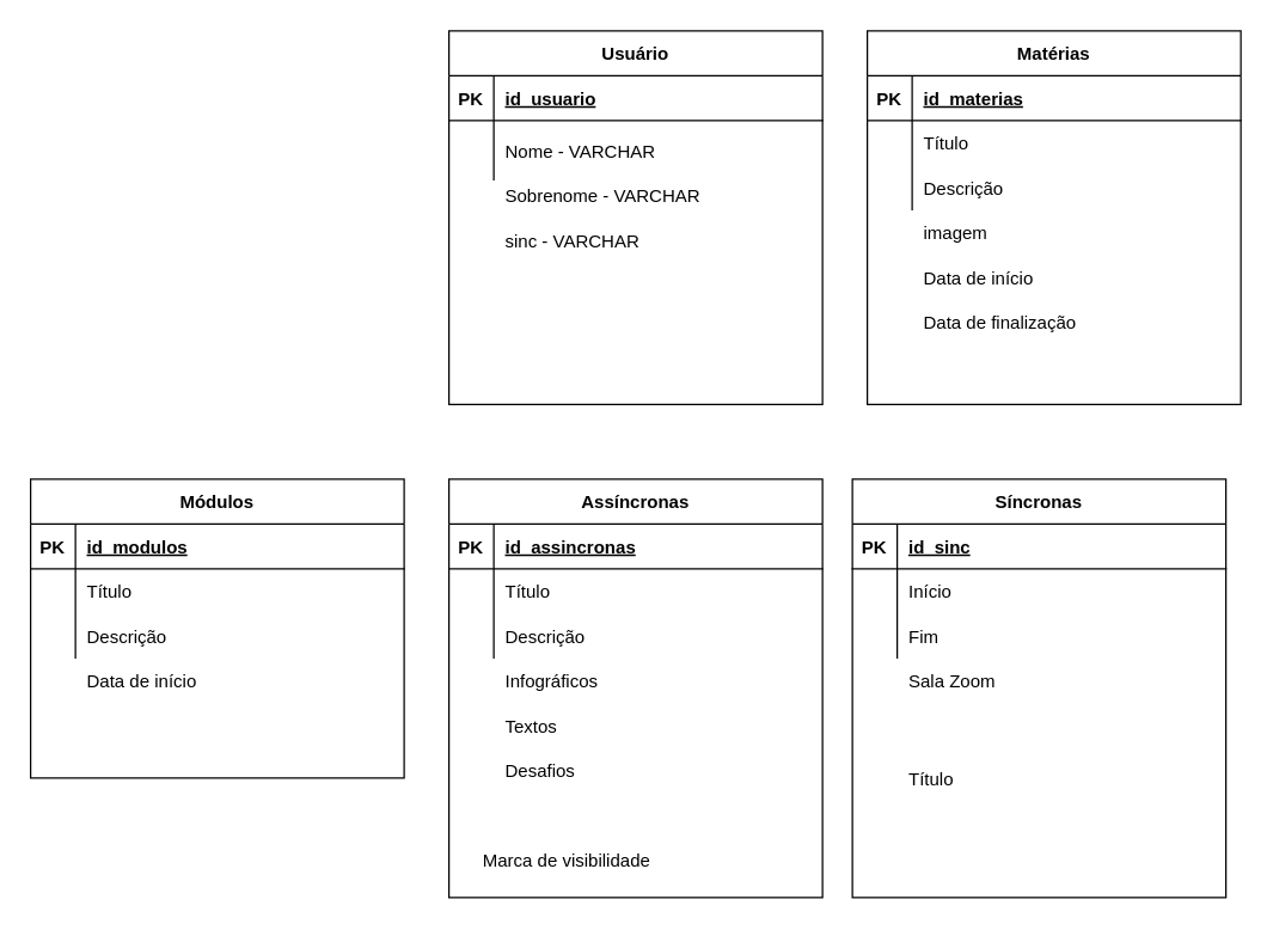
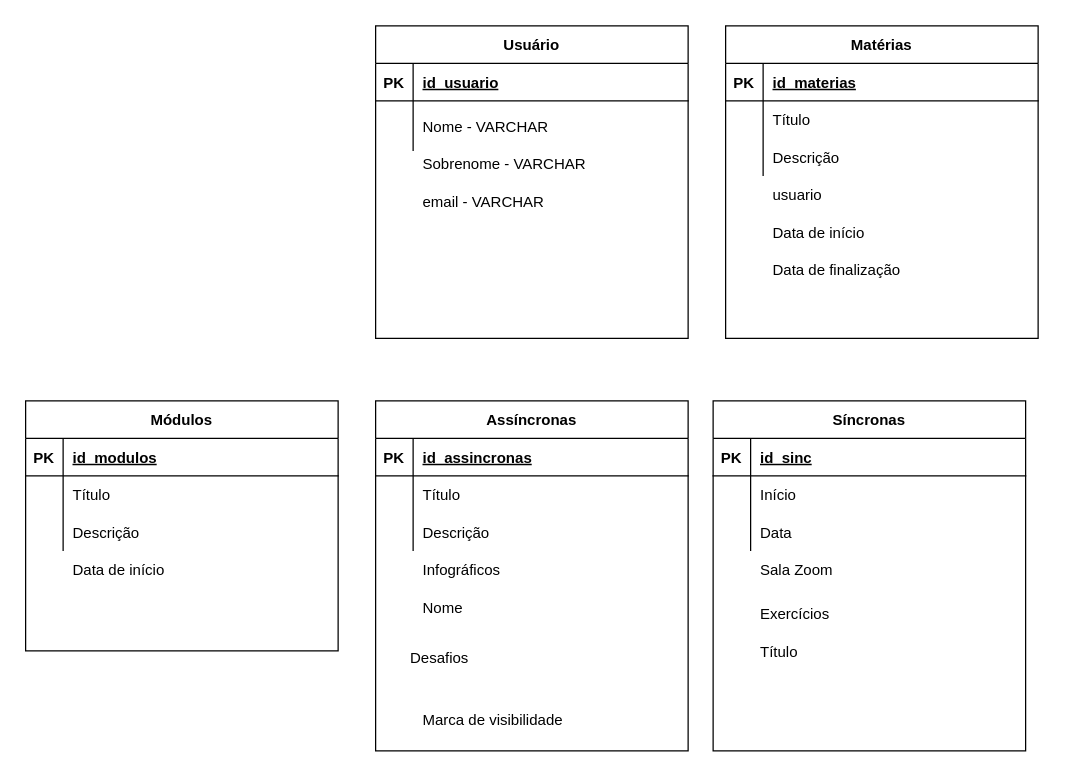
- <mxCell id="51" value="imagem" style="shape=partialRectangle;overflow=hidden;connectable=0;fillColor=none;top=0;left=0;bottom=0;right=0;align=left;spacingLeft=6;" parent="1" vertex="1"><mxGeometry x="610" y="140" width="220" height="30" as="geometry" /></mxCell>
+ <mxCell id="51" value="usuario" style="shape=partialRectangle;overflow=hidden;connectable=0;fillColor=none;top=0;left=0;bottom=0;right=0;align=left;spacingLeft=6;" parent="1" vertex="1"><mxGeometry x="610" y="140" width="220" height="30" as="geometry" /></mxCell>
- <mxCell id="50" value="sinc - VARCHAR" style="shape=partialRectangle;overflow=hidden;connectable=0;fillColor=none;top=0;left=0;bottom=0;right=0;align=left;spacingLeft=6;" parent="1" vertex="1"><mxGeometry x="330" y="140" width="220" height="40" as="geometry" /></mxCell>
+ <mxCell id="50" value="email - VARCHAR" style="shape=partialRectangle;overflow=hidden;connectable=0;fillColor=none;top=0;left=0;bottom=0;right=0;align=left;spacingLeft=6;" parent="1" vertex="1"><mxGeometry x="330" y="140" width="220" height="40" as="geometry" /></mxCell>
- <mxCell id="48" value="Fim" style="shape=partialRectangle;overflow=hidden;connectable=0;fillColor=none;top=0;left=0;bottom=0;right=0;align=left;spacingLeft=6;" parent="46" vertex="1"><mxGeometry x="30" width="220" height="30" as="geometry" /></mxCell>
+ <mxCell id="48" value="Data" style="shape=partialRectangle;overflow=hidden;connectable=0;fillColor=none;top=0;left=0;bottom=0;right=0;align=left;spacingLeft=6;" parent="46" vertex="1"><mxGeometry x="30" width="220" height="30" as="geometry" /></mxCell>
- <mxCell id="56" value="Textos" style="shape=partialRectangle;overflow=hidden;connectable=0;fillColor=none;top=0;left=0;bottom=0;right=0;align=left;spacingLeft=6;" parent="1" vertex="1"><mxGeometry x="330" y="470" width="220" height="30" as="geometry" /></mxCell>
+ <mxCell id="56" value="Nome" style="shape=partialRectangle;overflow=hidden;connectable=0;fillColor=none;top=0;left=0;bottom=0;right=0;align=left;spacingLeft=6;" parent="1" vertex="1"><mxGeometry x="330" y="470" width="220" height="30" as="geometry" /></mxCell>
+ <mxCell id="59" value="Exercícios" style="shape=partialRectangle;overflow=hidden;connectable=0;fillColor=none;top=0;left=0;bottom=0;right=0;align=left;spacingLeft=6;" parent="1" vertex="1"><mxGeometry x="600" y="475" width="220" height="30" as="geometry" /></mxCell>
- <mxCell id="57" value="Desafios" style="shape=partialRectangle;overflow=hidden;connectable=0;fillColor=none;top=0;left=0;bottom=0;right=0;align=left;spacingLeft=6;" parent="1" vertex="1"><mxGeometry x="330" y="500" width="220" height="30" as="geometry" /></mxCell>
+ <mxCell id="57" value="Desafios" style="shape=partialRectangle;overflow=hidden;connectable=0;fillColor=none;top=0;left=0;bottom=0;right=0;align=left;spacingLeft=6;" parent="1" vertex="1"><mxGeometry x="320" y="510" width="220" height="30" as="geometry" /></mxCell>
- <mxCell id="61" value="Marca de visibilidade" style="shape=partialRectangle;overflow=hidden;connectable=0;fillColor=none;top=0;left=0;bottom=0;right=0;align=left;spacingLeft=6;" parent="1" vertex="1"><mxGeometry x="315" y="560" width="220" height="30" as="geometry" /></mxCell>
+ <mxCell id="61" value="Marca de visibilidade" style="shape=partialRectangle;overflow=hidden;connectable=0;fillColor=none;top=0;left=0;bottom=0;right=0;align=left;spacingLeft=6;" parent="1" vertex="1"><mxGeometry x="330" y="560" width="220" height="30" as="geometry" /></mxCell>
